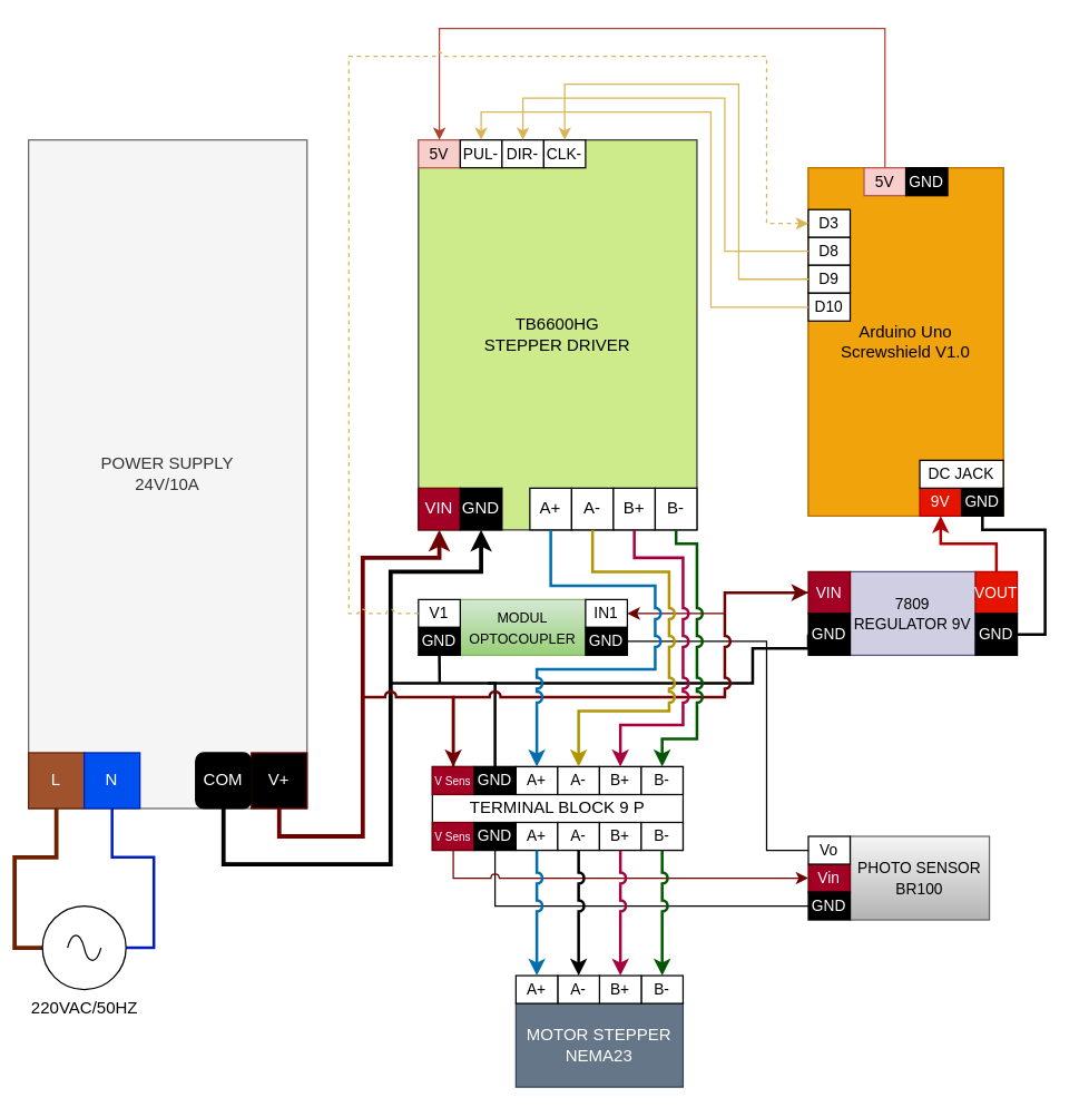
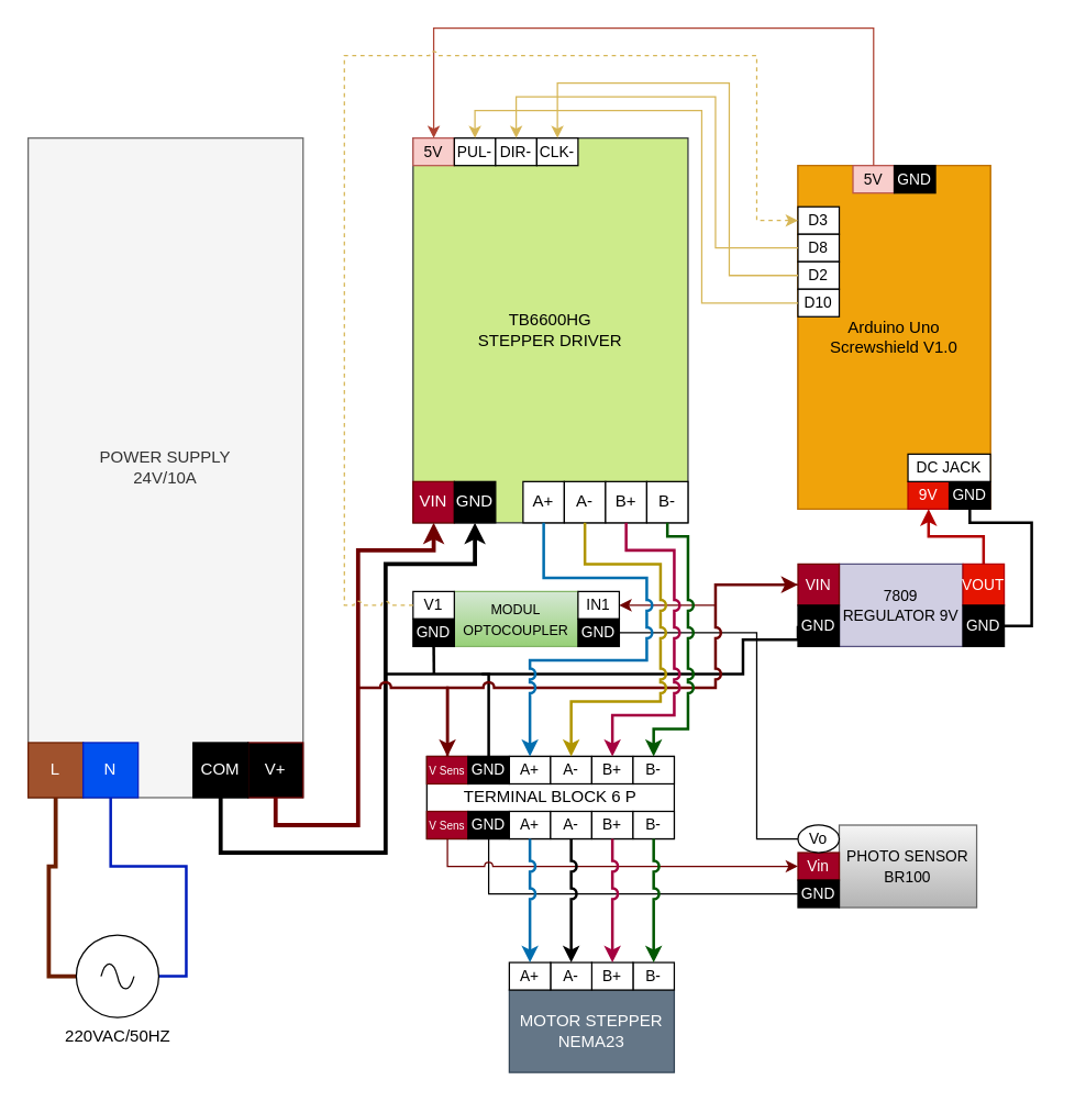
- <mxCell id="32" value="&lt;font style=&quot;font-size: 11px;&quot;&gt;D9&lt;/font&gt;" style="rounded=0;whiteSpace=wrap;html=1;" vertex="1" parent="27"><mxGeometry y="70" width="30" height="20" as="geometry" /></mxCell>
+ <mxCell id="32" value="&lt;font style=&quot;font-size: 11px;&quot;&gt;D2&lt;/font&gt;" style="rounded=0;whiteSpace=wrap;html=1;" vertex="1" parent="27"><mxGeometry y="70" width="30" height="20" as="geometry" /></mxCell>
- <mxCell id="14" value="&lt;font style=&quot;background-color: rgb(0, 0, 0);&quot; color=&quot;#ffffff&quot;&gt;COM&lt;/font&gt;" style="whiteSpace=wrap;html=1;fillColor=#000000;rounded=1;" vertex="1" parent="1"><mxGeometry x="140" y="540" width="40" height="40" as="geometry" /></mxCell>
+ <mxCell id="14" value="&lt;font style=&quot;background-color: rgb(0, 0, 0);&quot; color=&quot;#ffffff&quot;&gt;COM&lt;/font&gt;" style="rounded=0;whiteSpace=wrap;html=1;fillColor=#000000;" vertex="1" parent="1"><mxGeometry x="140" y="540" width="40" height="40" as="geometry" /></mxCell>
- <mxCell id="58" value="TERMINAL BLOCK 9 P" style="rounded=0;whiteSpace=wrap;html=1;" vertex="1" parent="57"><mxGeometry width="180" height="60" as="geometry" /></mxCell>
+ <mxCell id="58" value="TERMINAL BLOCK 6 P" style="rounded=0;whiteSpace=wrap;html=1;" vertex="1" parent="57"><mxGeometry width="180" height="60" as="geometry" /></mxCell>
- <mxCell id="56" value="&lt;font style=&quot;font-size: 11px;&quot;&gt;Vo&lt;/font&gt;" style="rounded=0;whiteSpace=wrap;html=1;" vertex="1" parent="52"><mxGeometry width="30" height="20" as="geometry" /></mxCell>
+ <mxCell id="56" value="&lt;font style=&quot;font-size: 11px;&quot;&gt;Vo&lt;/font&gt;" style="ellipse;whiteSpace=wrap;html=1;" vertex="1" parent="52"><mxGeometry width="30" height="20" as="geometry" /></mxCell>
- <mxCell id="86" value="220VAC/50HZ" style="pointerEvents=1;verticalLabelPosition=bottom;shadow=0;dashed=0;align=center;html=1;verticalAlign=top;shape=mxgraph.electrical.signal_sources.source;aspect=fixed;points=[[0.5,0,0],[1,0.5,0],[0.5,1,0],[0,0.5,0]];elSignalType=ac;" vertex="1" parent="1"><mxGeometry x="30" y="650" width="60" height="60" as="geometry" /></mxCell>
+ <mxCell id="86" value="220VAC/50HZ" style="pointerEvents=1;verticalLabelPosition=bottom;shadow=0;dashed=0;align=center;html=1;verticalAlign=top;shape=mxgraph.electrical.signal_sources.source;aspect=fixed;points=[[0.5,0,0],[1,0.5,0],[0.5,1,0],[0,0.5,0]];elSignalType=ac;" vertex="1" parent="1"><mxGeometry x="55" y="680" width="60" height="60" as="geometry" /></mxCell>
